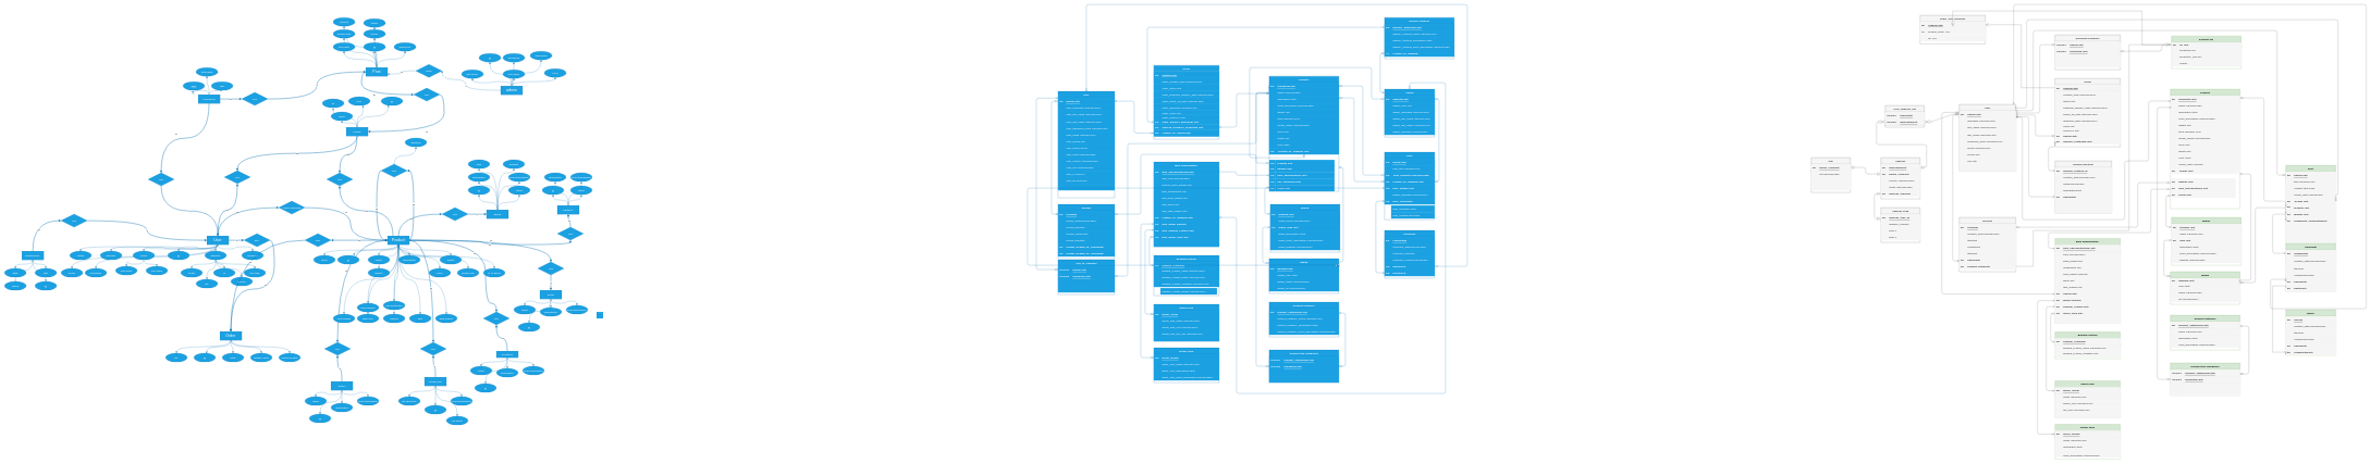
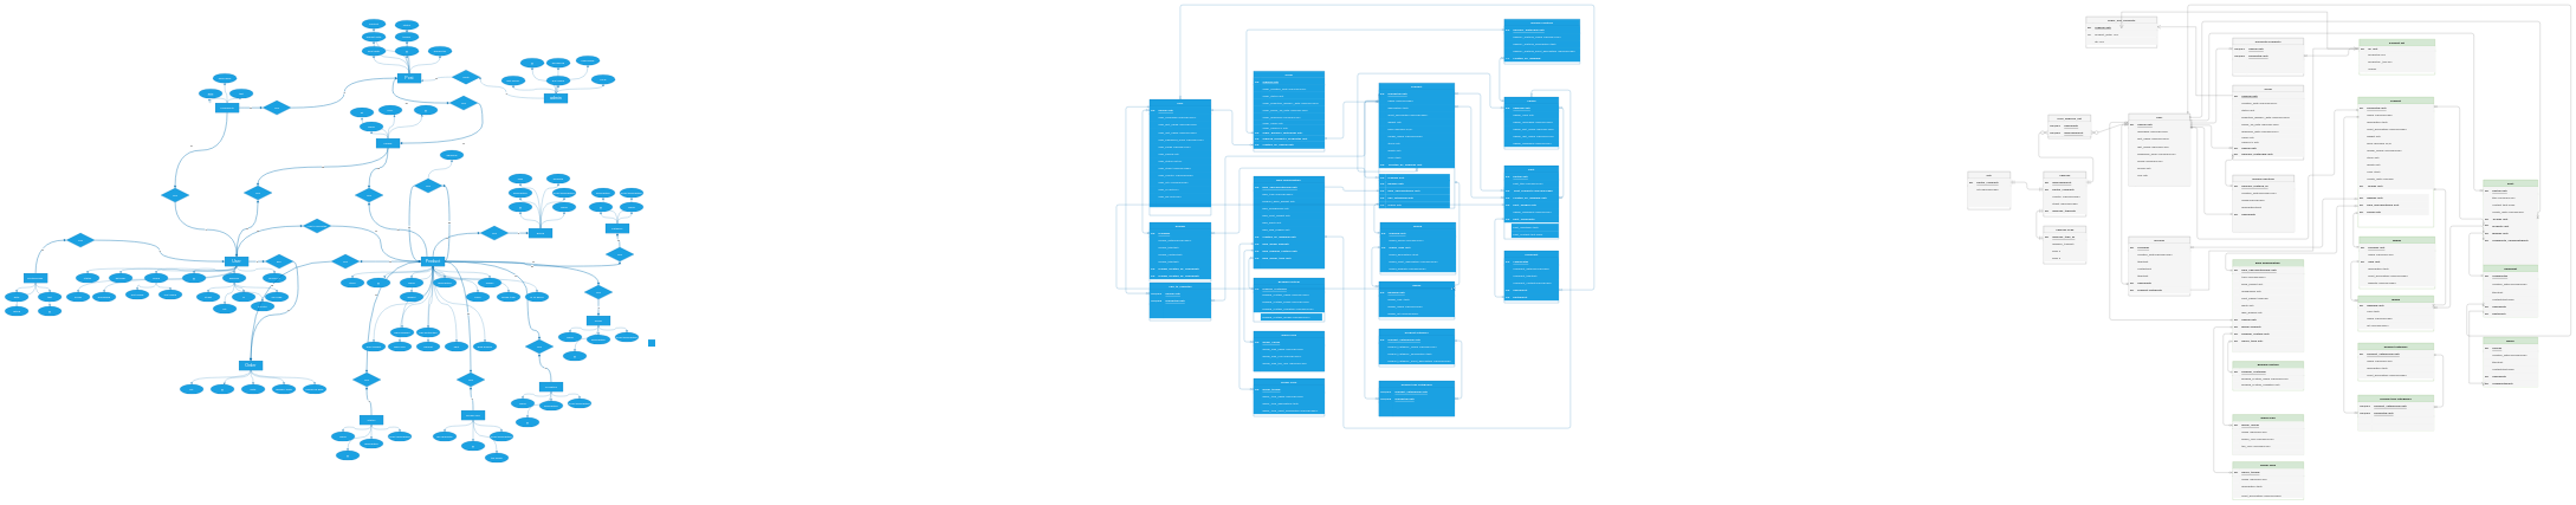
- <mxCell id="45" value="back basket" style="ellipse;whiteSpace=wrap;html=1;align=center;fillColor=#1ba1e2;strokeColor=#006EAF;fontColor=#ffffff;" parent="1" vertex="1"><mxGeometry x="1640" y="1395" width="100" height="40" as="geometry" /></mxCell>
+ <mxCell id="45" value="back basket" style="ellipse;whiteSpace=wrap;html=1;align=center;fillColor=#1ba1e2;strokeColor=#006EAF;fontColor=#ffffff;" parent="1" vertex="1"><mxGeometry x="1650" y="1385" width="100" height="40" as="geometry" /></mxCell>
- <mxCell id="264" value="Condition" style="whiteSpace=wrap;html=1;align=center;fillColor=#1ba1e2;strokeColor=#006EAF;fontColor=#ffffff;" parent="1" vertex="1"><mxGeometry x="2280" y="1615" width="100" height="30" as="geometry" /></mxCell>
+ <mxCell id="264" value="Condition" style="whiteSpace=wrap;html=1;align=center;fillColor=#1ba1e2;strokeColor=#006EAF;fontColor=#ffffff;" parent="1" vertex="1"><mxGeometry x="2280" y="1615" width="100" height="40" as="geometry" /></mxCell>
